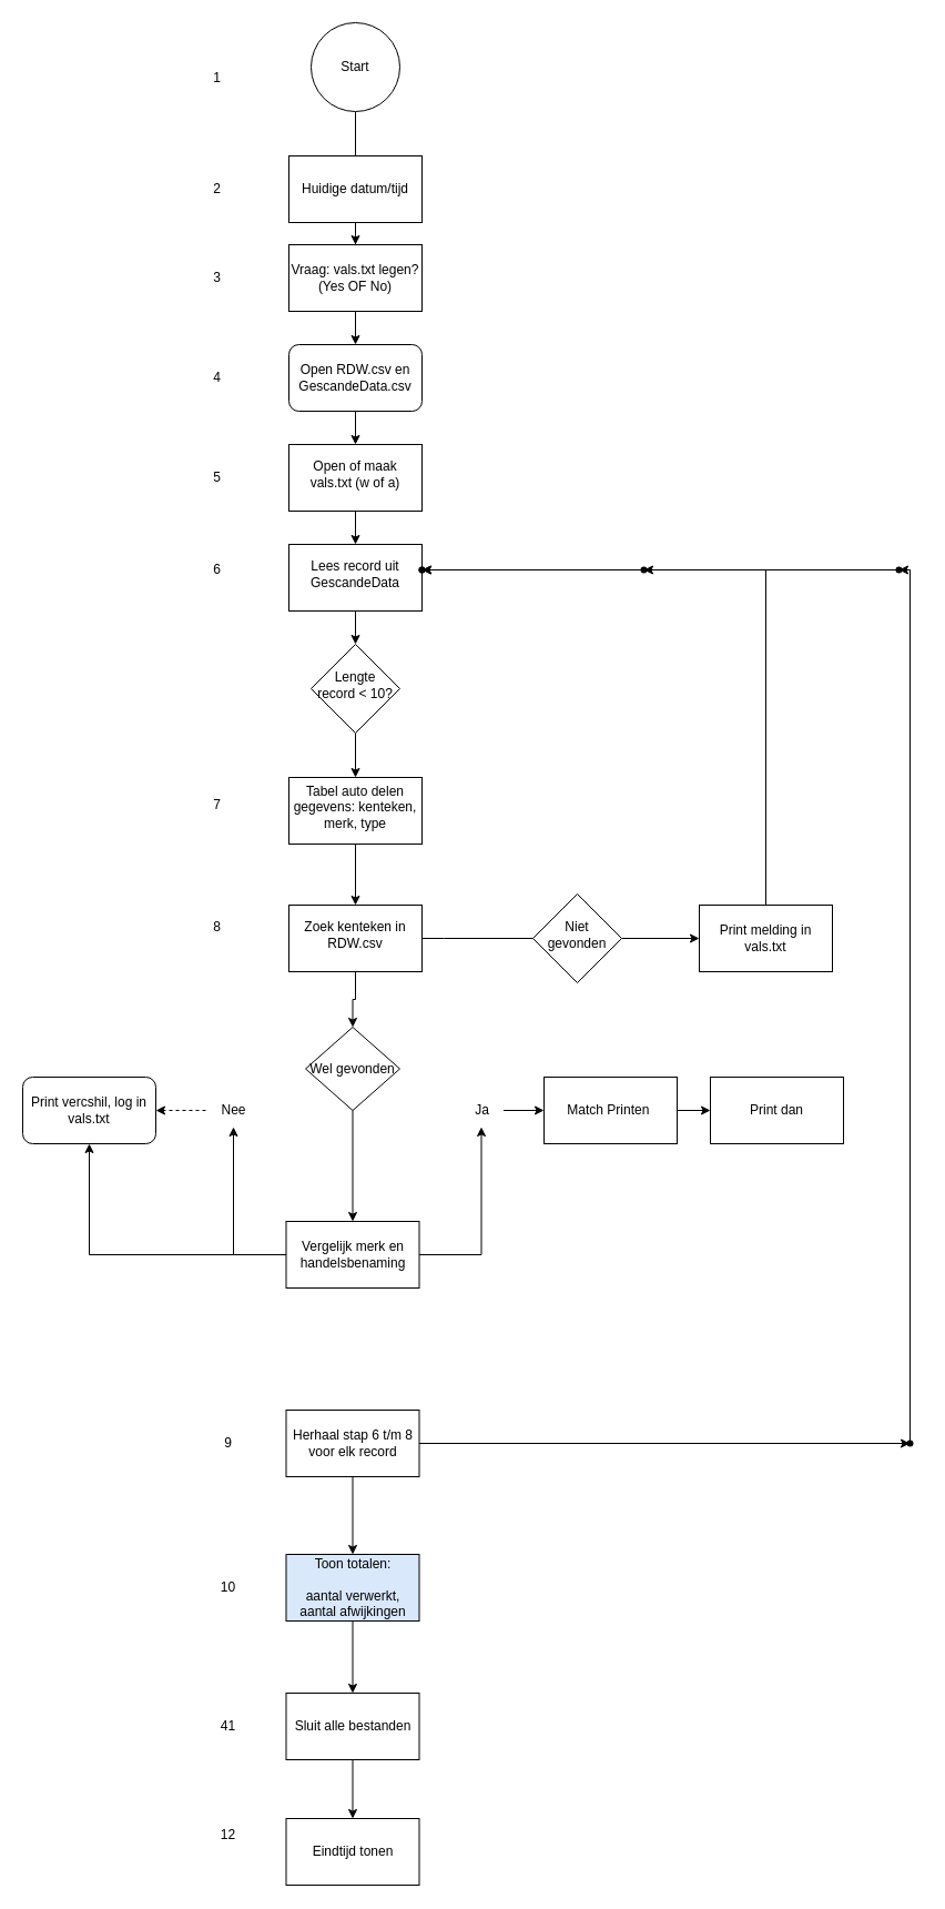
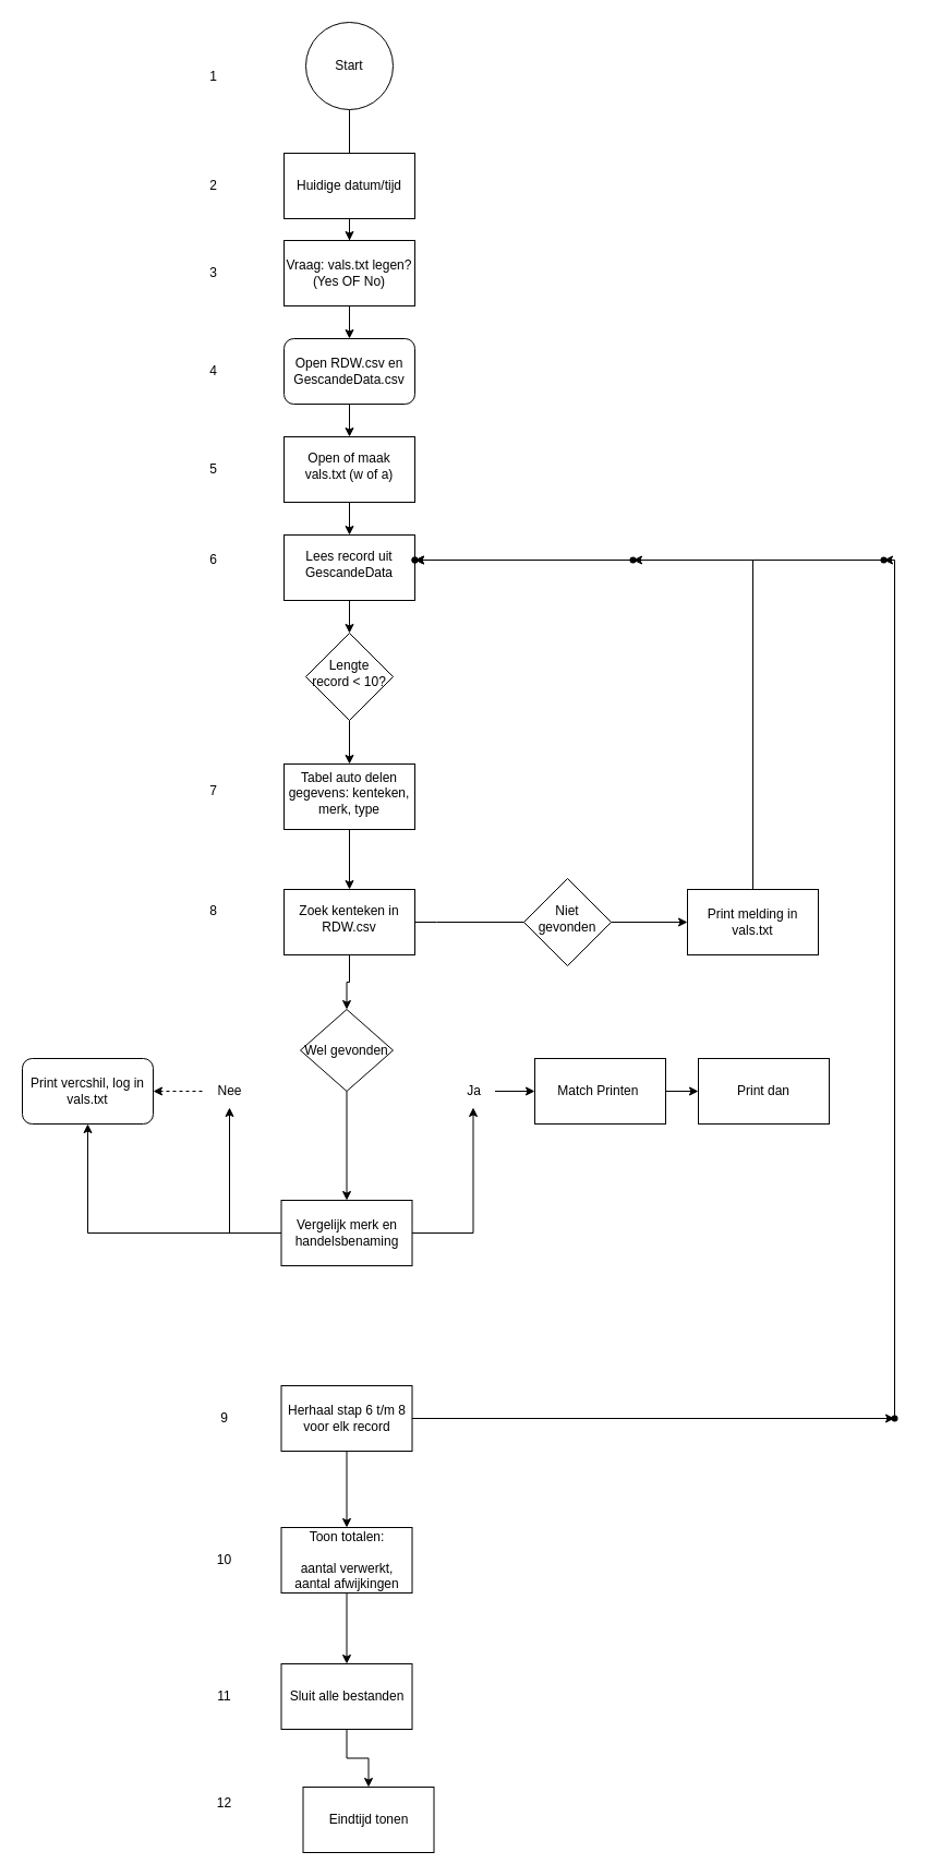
- <mxCell id="51" value="&lt;div&gt;Toon totalen:&lt;/div&gt;&lt;div&gt;&lt;br&gt;&lt;/div&gt;&lt;div&gt;aantal verwerkt, aantal afwijkingen&lt;/div&gt;" style="whiteSpace=wrap;html=1;fillColor=#dae8fc;" vertex="1" parent="1"><mxGeometry x="257.5" y="1400" width="120" height="60" as="geometry" /></mxCell>
+ <mxCell id="51" value="&lt;div&gt;Toon totalen:&lt;/div&gt;&lt;div&gt;&lt;br&gt;&lt;/div&gt;&lt;div&gt;aantal verwerkt, aantal afwijkingen&lt;/div&gt;" style="whiteSpace=wrap;html=1;" vertex="1" parent="1"><mxGeometry x="257.5" y="1400" width="120" height="60" as="geometry" /></mxCell>
- <mxCell id="53" value="41" style="text;html=1;align=center;verticalAlign=middle;resizable=0;points=[];autosize=1;strokeColor=none;fillColor=none;" vertex="1" parent="1"><mxGeometry x="185" y="1540" width="40" height="30" as="geometry" /></mxCell>
+ <mxCell id="53" value="11" style="text;html=1;align=center;verticalAlign=middle;resizable=0;points=[];autosize=1;strokeColor=none;fillColor=none;" vertex="1" parent="1"><mxGeometry x="185" y="1540" width="40" height="30" as="geometry" /></mxCell>
- <mxCell id="54" value="Eindtijd tonen" style="whiteSpace=wrap;html=1;" vertex="1" parent="1"><mxGeometry x="257.5" y="1638" width="120" height="60" as="geometry" /></mxCell>
+ <mxCell id="54" value="Eindtijd tonen" style="whiteSpace=wrap;html=1;" vertex="1" parent="1"><mxGeometry x="277.5" y="1638" width="120" height="60" as="geometry" /></mxCell>
